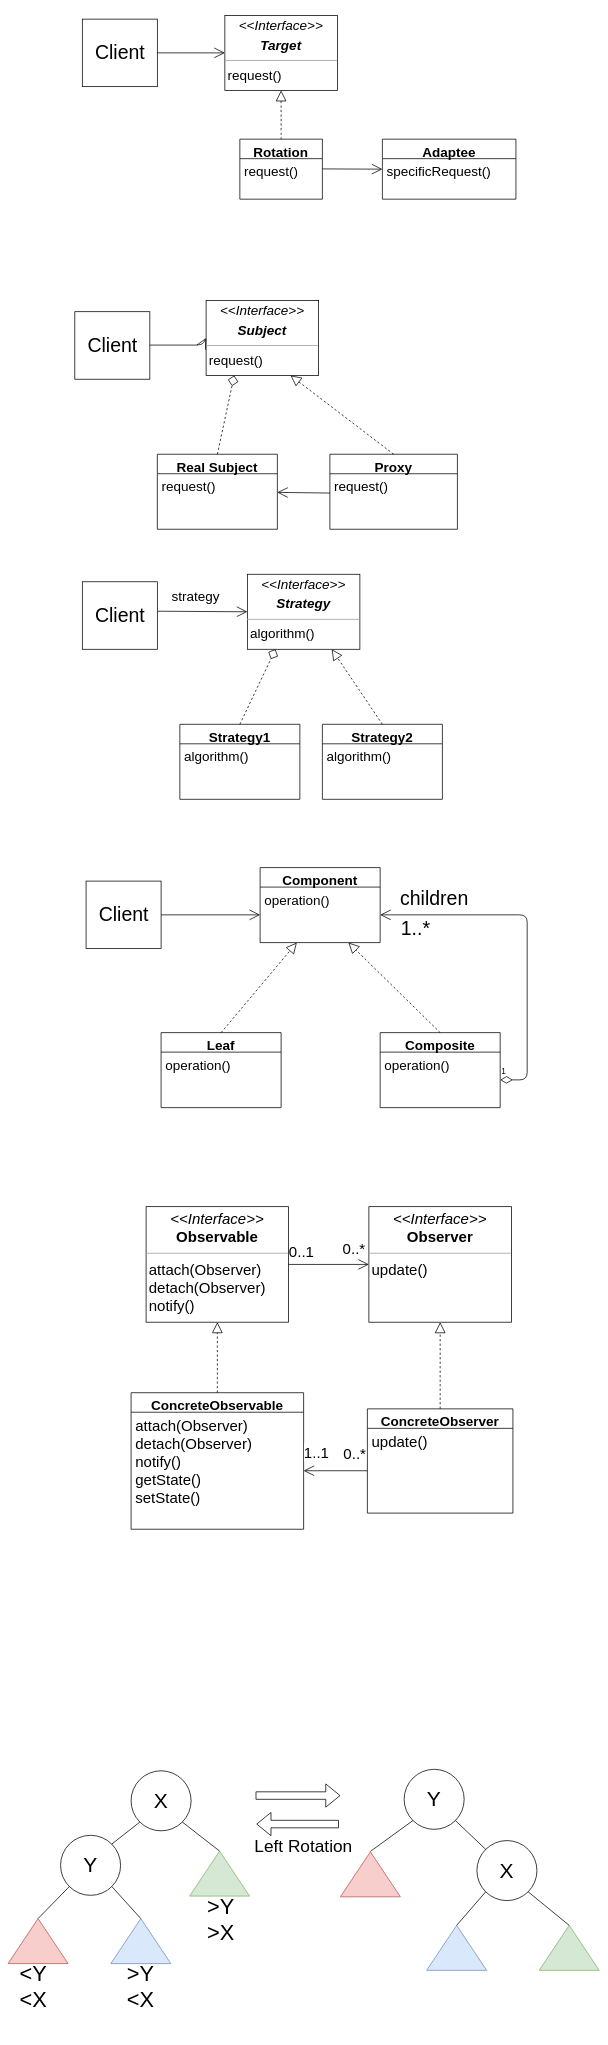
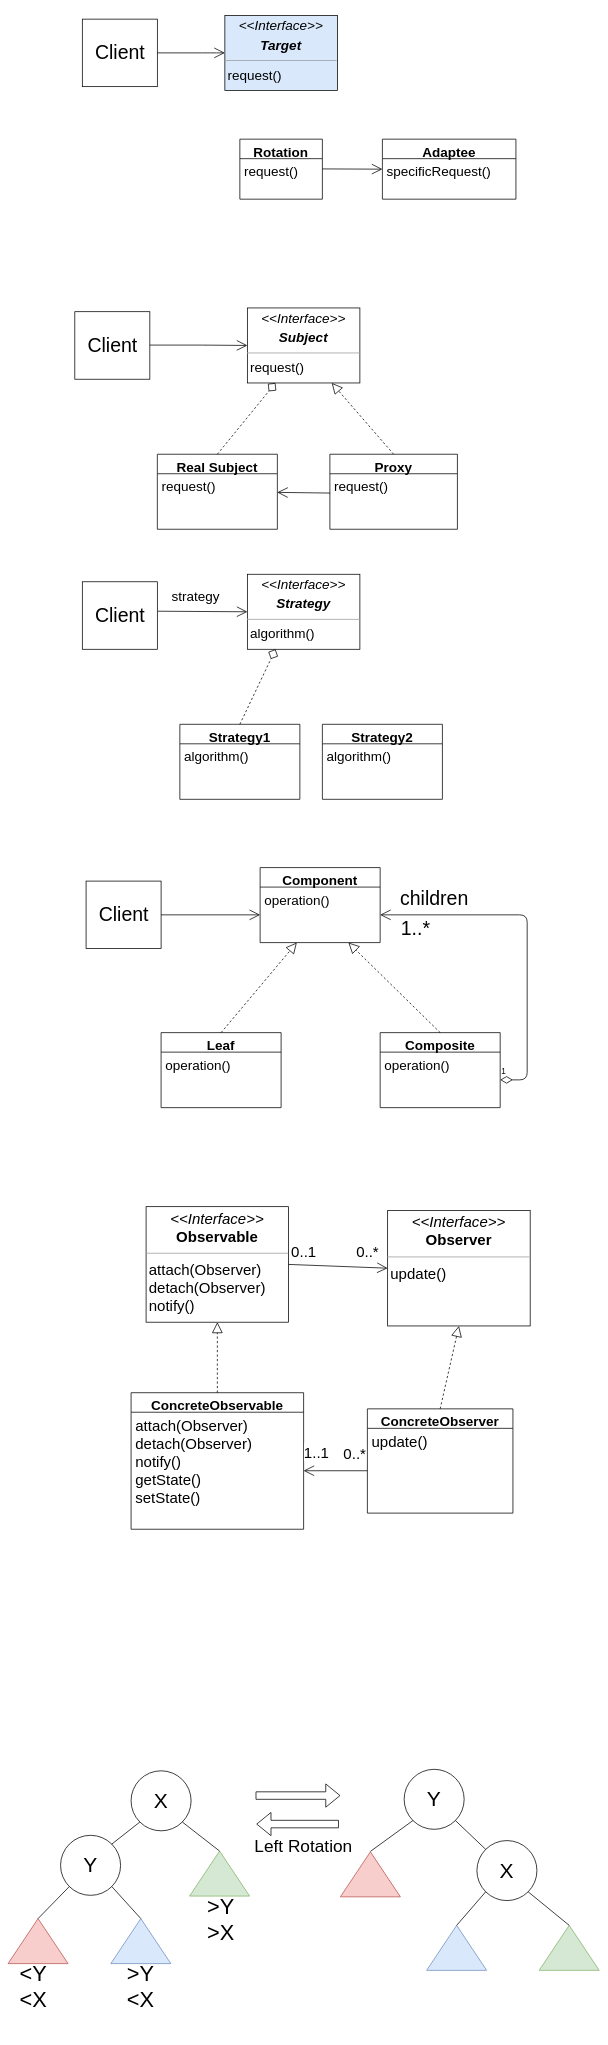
- <mxCell id="4" value="&lt;p style=&quot;margin: 4px 0px 0px ; text-align: center ; font-size: 18px&quot;&gt;&lt;i&gt;&lt;font style=&quot;font-size: 18px&quot;&gt;&amp;lt;&amp;lt;Interface&amp;gt;&amp;gt;&lt;/font&gt;&lt;/i&gt;&lt;/p&gt;&lt;p style=&quot;margin: 4px 0px 0px ; text-align: center ; font-size: 18px&quot;&gt;&lt;font style=&quot;font-size: 18px&quot;&gt;&lt;i&gt;&lt;b&gt;Target&lt;/b&gt;&lt;/i&gt;&lt;/font&gt;&lt;/p&gt;&lt;hr size=&quot;1&quot; style=&quot;font-size: 18px&quot;&gt;&lt;p style=&quot;margin: 0px 0px 0px 4px ; font-size: 18px&quot;&gt;&lt;font style=&quot;font-size: 18px&quot;&gt;request()&lt;/font&gt;&lt;/p&gt;" style="verticalAlign=top;align=left;overflow=fill;fontSize=12;fontFamily=Helvetica;html=1;" parent="1" vertex="1"><mxGeometry x="299" y="20" width="150" height="100" as="geometry" /></mxCell>
+ <mxCell id="4" value="&lt;p style=&quot;margin: 4px 0px 0px ; text-align: center ; font-size: 18px&quot;&gt;&lt;i&gt;&lt;font style=&quot;font-size: 18px&quot;&gt;&amp;lt;&amp;lt;Interface&amp;gt;&amp;gt;&lt;/font&gt;&lt;/i&gt;&lt;/p&gt;&lt;p style=&quot;margin: 4px 0px 0px ; text-align: center ; font-size: 18px&quot;&gt;&lt;font style=&quot;font-size: 18px&quot;&gt;&lt;i&gt;&lt;b&gt;Target&lt;/b&gt;&lt;/i&gt;&lt;/font&gt;&lt;/p&gt;&lt;hr size=&quot;1&quot; style=&quot;font-size: 18px&quot;&gt;&lt;p style=&quot;margin: 0px 0px 0px 4px ; font-size: 18px&quot;&gt;&lt;font style=&quot;font-size: 18px&quot;&gt;request()&lt;/font&gt;&lt;/p&gt;" style="verticalAlign=top;align=left;overflow=fill;fontSize=12;fontFamily=Helvetica;html=1;fillColor=#dae8fc;" parent="1" vertex="1"><mxGeometry x="299" y="20" width="150" height="100" as="geometry" /></mxCell>
- <mxCell id="5" value="" style="endArrow=block;dashed=1;endFill=0;endSize=12;html=1;entryX=0.5;entryY=1;entryDx=0;entryDy=0;exitX=0.5;exitY=0;exitDx=0;exitDy=0;" parent="1" source="6" target="4" edge="1"><mxGeometry width="160" relative="1" as="geometry"><mxPoint x="354" y="205" as="sourcePoint" /><mxPoint x="489" y="225" as="targetPoint" /><Array as="points"><mxPoint x="374" y="182" /></Array></mxGeometry></mxCell>
- <mxCell id="11" value="&lt;p style=&quot;margin: 4px 0px 0px ; text-align: center ; font-size: 18px&quot;&gt;&lt;i&gt;&lt;font style=&quot;font-size: 18px&quot;&gt;&amp;lt;&amp;lt;Interface&amp;gt;&amp;gt;&lt;/font&gt;&lt;/i&gt;&lt;/p&gt;&lt;p style=&quot;margin: 4px 0px 0px ; text-align: center ; font-size: 18px&quot;&gt;&lt;b&gt;&lt;i&gt;Subject&lt;/i&gt;&lt;/b&gt;&lt;/p&gt;&lt;hr size=&quot;1&quot; style=&quot;font-size: 18px&quot;&gt;&lt;p style=&quot;margin: 0px 0px 0px 4px ; font-size: 18px&quot;&gt;&lt;font style=&quot;font-size: 18px&quot;&gt;request()&lt;/font&gt;&lt;/p&gt;" style="verticalAlign=top;align=left;overflow=fill;fontSize=12;fontFamily=Helvetica;html=1;" parent="1" vertex="1"><mxGeometry x="274" y="400" width="150" height="100" as="geometry" /></mxCell>
+ <mxCell id="11" value="&lt;p style=&quot;margin: 4px 0px 0px ; text-align: center ; font-size: 18px&quot;&gt;&lt;i&gt;&lt;font style=&quot;font-size: 18px&quot;&gt;&amp;lt;&amp;lt;Interface&amp;gt;&amp;gt;&lt;/font&gt;&lt;/i&gt;&lt;/p&gt;&lt;p style=&quot;margin: 4px 0px 0px ; text-align: center ; font-size: 18px&quot;&gt;&lt;b&gt;&lt;i&gt;Subject&lt;/i&gt;&lt;/b&gt;&lt;/p&gt;&lt;hr size=&quot;1&quot; style=&quot;font-size: 18px&quot;&gt;&lt;p style=&quot;margin: 0px 0px 0px 4px ; font-size: 18px&quot;&gt;&lt;font style=&quot;font-size: 18px&quot;&gt;request()&lt;/font&gt;&lt;/p&gt;" style="verticalAlign=top;align=left;overflow=fill;fontSize=12;fontFamily=Helvetica;html=1;" parent="1" vertex="1"><mxGeometry x="329" y="410" width="150" height="100" as="geometry" /></mxCell>
- <mxCell id="28" value="" style="endArrow=block;dashed=1;endFill=0;endSize=12;html=1;fontSize=18;entryX=0.75;entryY=1;entryDx=0;entryDy=0;exitX=0.5;exitY=0;exitDx=0;exitDy=0;" parent="1" source="25" target="22" edge="1"><mxGeometry width="160" relative="1" as="geometry"><mxPoint x="279" y="905" as="sourcePoint" /><mxPoint x="439" y="905" as="targetPoint" /></mxGeometry></mxCell>
- <mxCell id="45" value="&lt;p style=&quot;margin: 4px 0px 0px ; text-align: center ; font-size: 20px&quot;&gt;&lt;font style=&quot;font-size: 20px&quot;&gt;&lt;i&gt;&amp;lt;&amp;lt;Interface&amp;gt;&amp;gt;&lt;/i&gt;&lt;br&gt;&lt;b&gt;Observer&lt;/b&gt;&lt;/font&gt;&lt;/p&gt;&lt;hr size=&quot;1&quot; style=&quot;font-size: 20px&quot;&gt;&lt;p style=&quot;margin: 0px 0px 0px 4px ; font-size: 20px&quot;&gt;&lt;/p&gt;&lt;p style=&quot;margin: 0px 0px 0px 4px ; font-size: 20px&quot;&gt;update()&lt;/p&gt;" style="verticalAlign=top;align=left;overflow=fill;fontSize=12;fontFamily=Helvetica;html=1;" parent="1" vertex="1"><mxGeometry x="491" y="1608" width="190" height="154" as="geometry" /></mxCell>
+ <mxCell id="45" value="&lt;p style=&quot;margin: 4px 0px 0px ; text-align: center ; font-size: 20px&quot;&gt;&lt;font style=&quot;font-size: 20px&quot;&gt;&lt;i&gt;&amp;lt;&amp;lt;Interface&amp;gt;&amp;gt;&lt;/i&gt;&lt;br&gt;&lt;b&gt;Observer&lt;/b&gt;&lt;/font&gt;&lt;/p&gt;&lt;hr size=&quot;1&quot; style=&quot;font-size: 20px&quot;&gt;&lt;p style=&quot;margin: 0px 0px 0px 4px ; font-size: 20px&quot;&gt;&lt;/p&gt;&lt;p style=&quot;margin: 0px 0px 0px 4px ; font-size: 20px&quot;&gt;update()&lt;/p&gt;" style="verticalAlign=top;align=left;overflow=fill;fontSize=12;fontFamily=Helvetica;html=1;" parent="1" vertex="1"><mxGeometry x="516" y="1613" width="190" height="154" as="geometry" /></mxCell>
